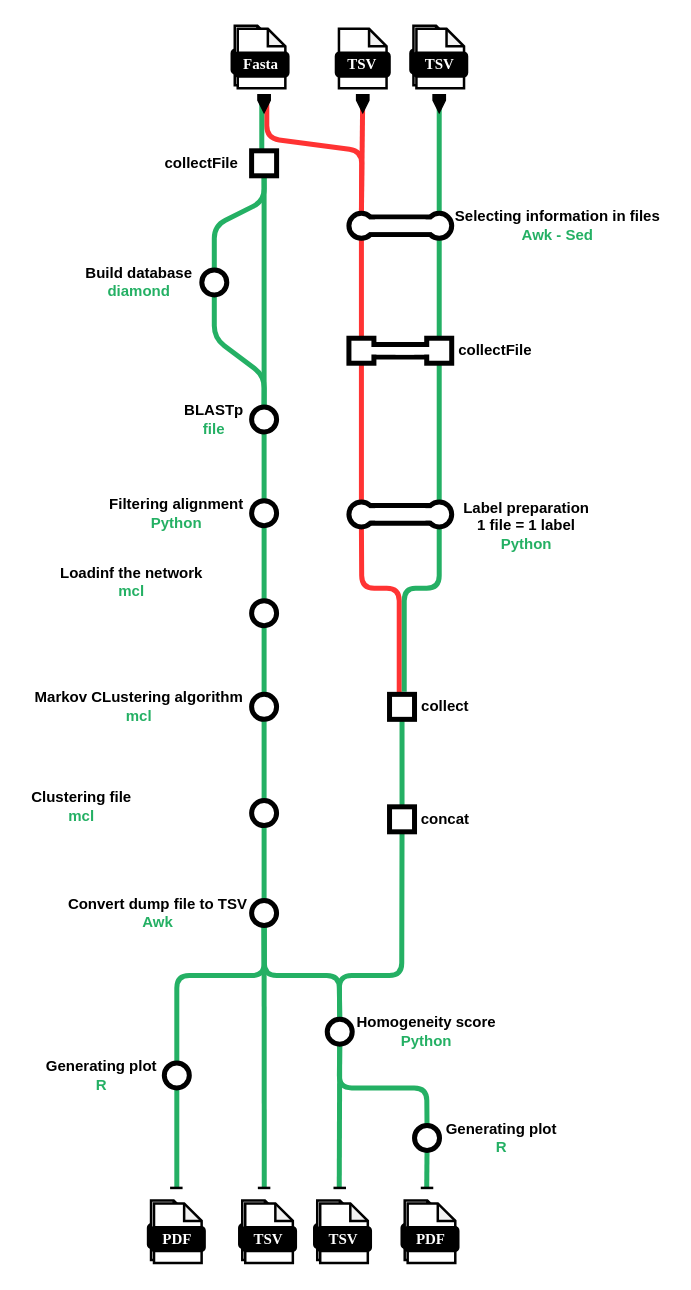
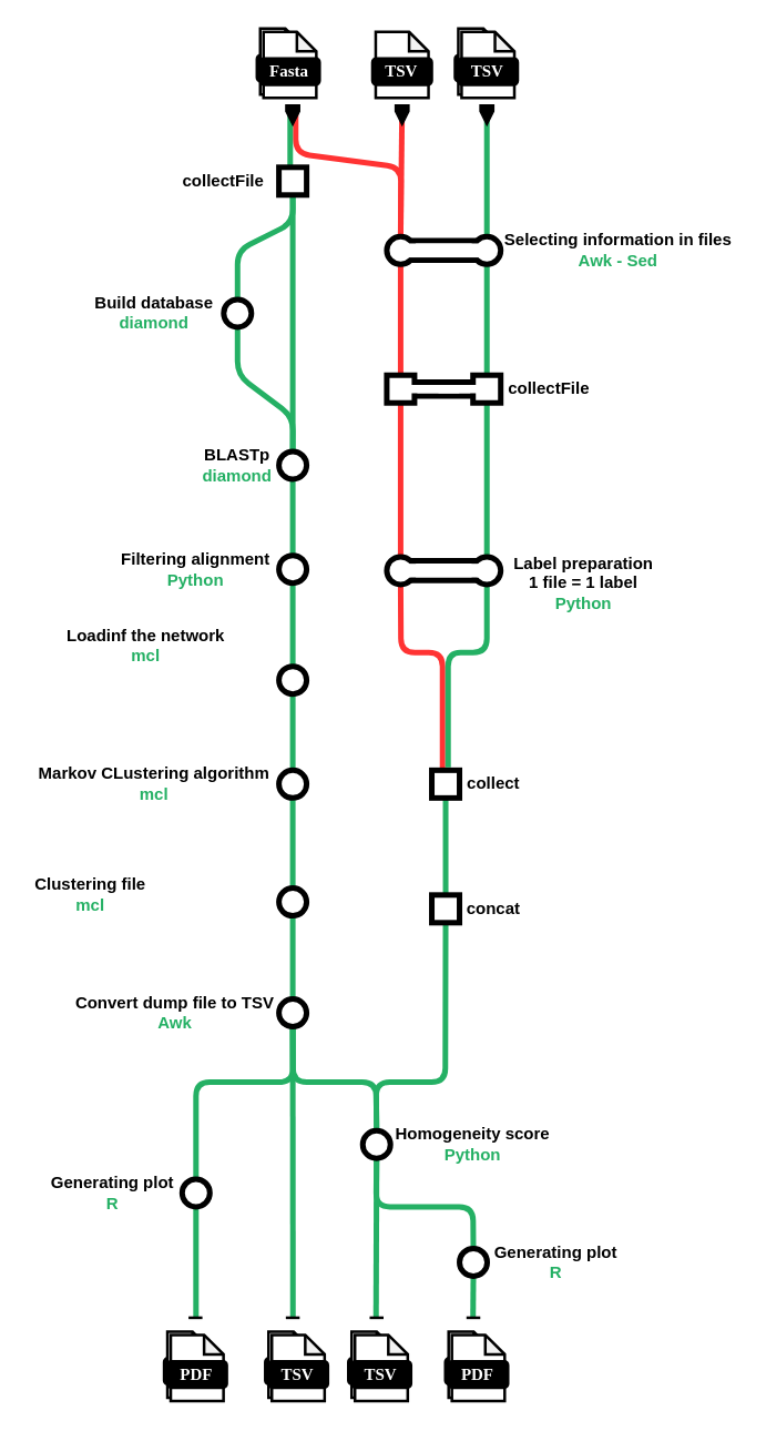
- <mxCell id="17" value="&lt;div&gt;&lt;b&gt;BLASTp&lt;/b&gt;&lt;/div&gt;&lt;div style=&quot;&quot;&gt;&lt;font color=&quot;#24b064&quot; style=&quot;font-size: 12px;&quot;&gt;&lt;b&gt;file&lt;br&gt;&lt;/b&gt;&lt;/font&gt;&lt;/div&gt;" style="text;html=1;align=center;verticalAlign=middle;whiteSpace=wrap;rounded=0;" parent="1" vertex="1"><mxGeometry x="131" y="320" width="80" height="30" as="geometry" /></mxCell>
+ <mxCell id="17" value="&lt;div&gt;&lt;b&gt;BLASTp&lt;/b&gt;&lt;/div&gt;&lt;div style=&quot;&quot;&gt;&lt;font color=&quot;#24b064&quot; style=&quot;font-size: 12px;&quot;&gt;&lt;b&gt;diamond&lt;br&gt;&lt;/b&gt;&lt;/font&gt;&lt;/div&gt;" style="text;html=1;align=center;verticalAlign=middle;whiteSpace=wrap;rounded=0;" parent="1" vertex="1"><mxGeometry x="131" y="320" width="80" height="30" as="geometry" /></mxCell>
